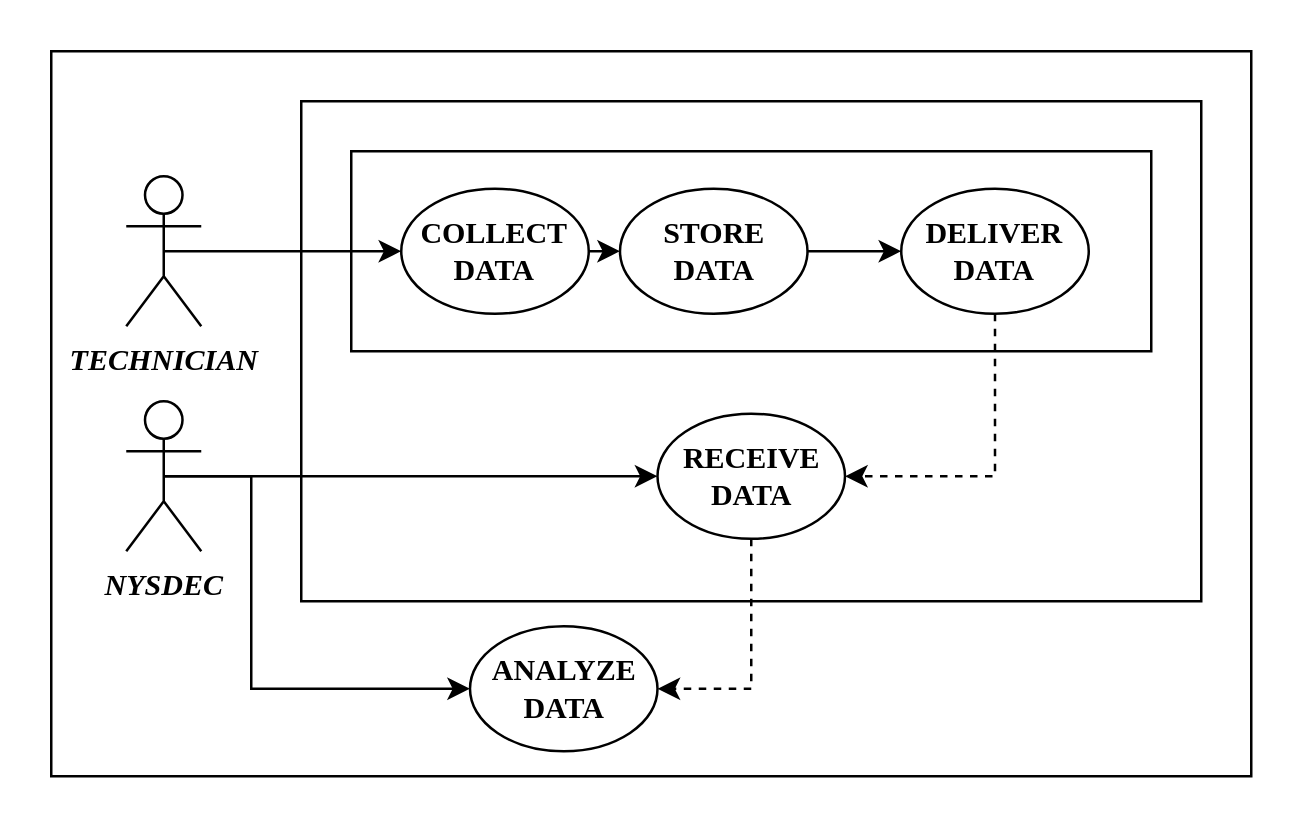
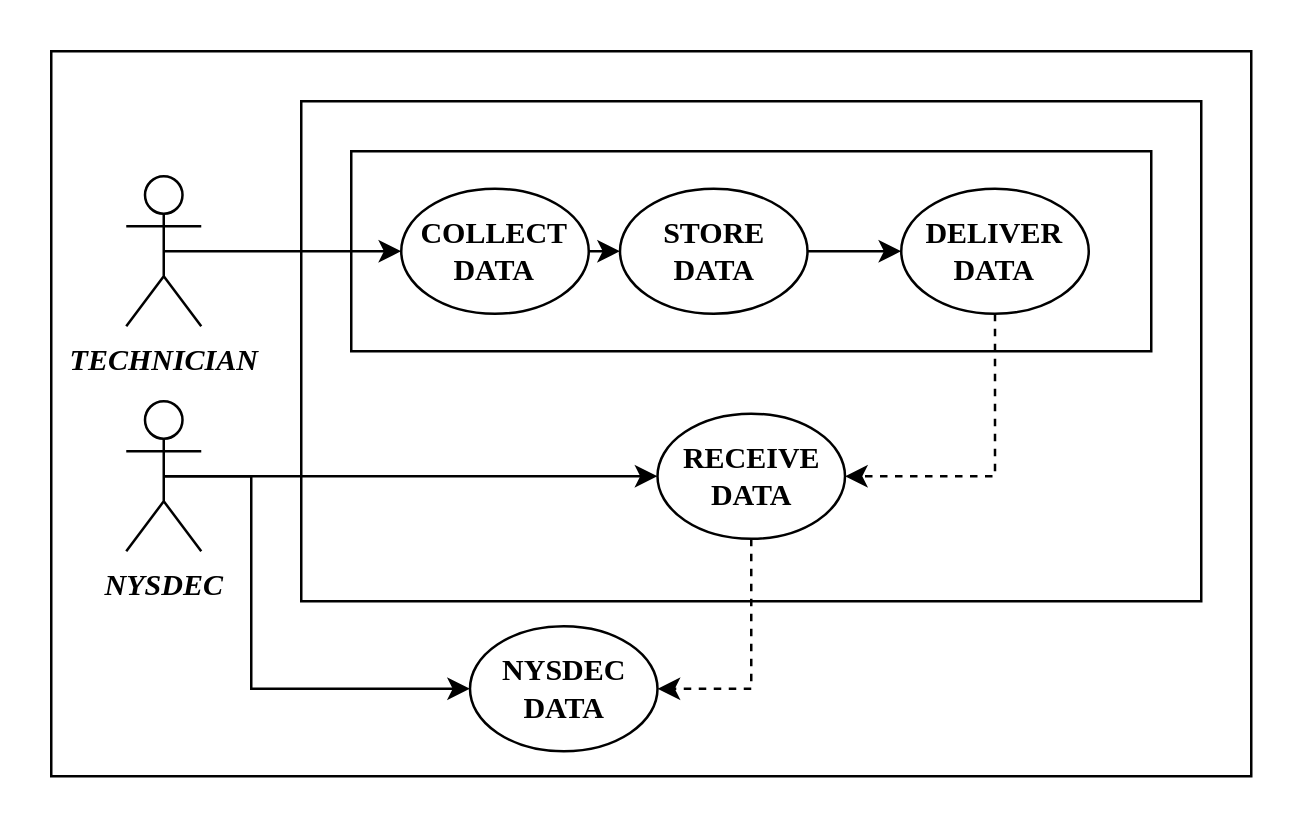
- <mxCell id="7" value="ANALYZE DATA" style="ellipse;whiteSpace=wrap;html=1;rounded=0;shadow=0;comic=0;labelBackgroundColor=none;strokeWidth=1;fontFamily=Times New Roman;fontSize=12;align=center;fontStyle=1" parent="1" vertex="1"><mxGeometry x="187.5" y="250" width="75" height="50" as="geometry" /></mxCell>
+ <mxCell id="7" value="NYSDEC DATA" style="ellipse;whiteSpace=wrap;html=1;rounded=0;shadow=0;comic=0;labelBackgroundColor=none;strokeWidth=1;fontFamily=Times New Roman;fontSize=12;align=center;fontStyle=1" parent="1" vertex="1"><mxGeometry x="187.5" y="250" width="75" height="50" as="geometry" /></mxCell>
